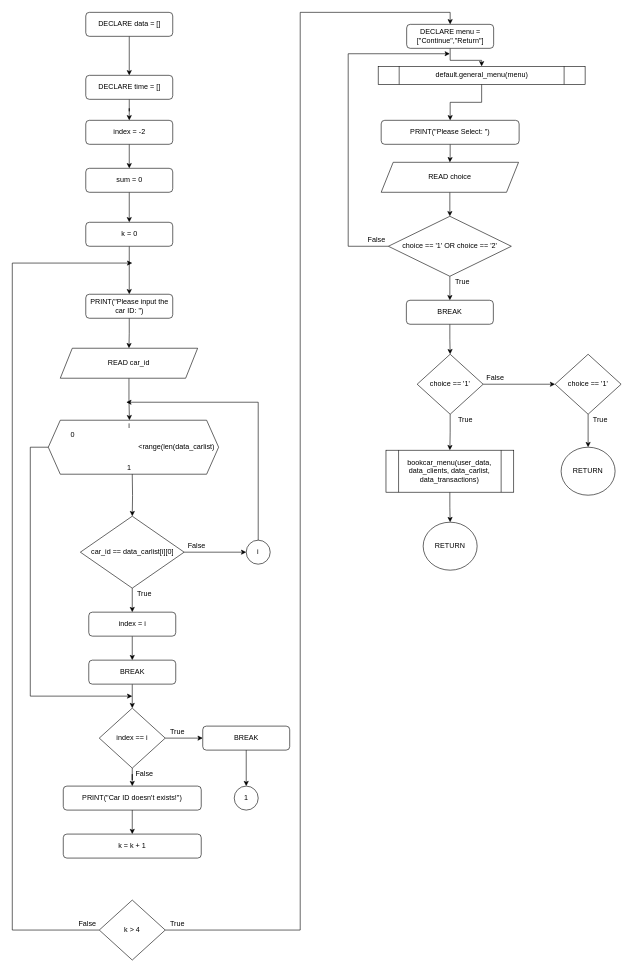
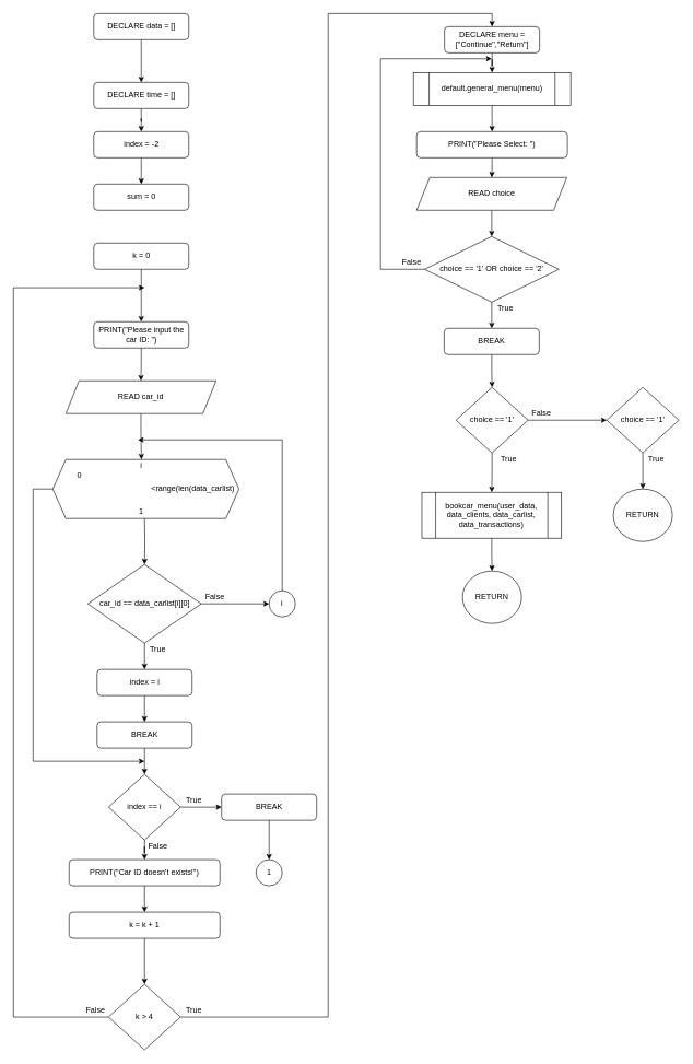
- <mxCell id="50" value="default.general_menu(menu)" style="shape=process;whiteSpace=wrap;html=1;backgroundOutline=1;" vertex="1" parent="1"><mxGeometry x="630" y="110" width="345" height="30" as="geometry" /></mxCell>
+ <mxCell id="50" value="default.general_menu(menu)" style="shape=process;whiteSpace=wrap;html=1;backgroundOutline=1;" vertex="1" parent="1"><mxGeometry x="630" y="110" width="240" height="50" as="geometry" /></mxCell>
- <mxCell id="8" value="" style="edgeStyle=orthogonalEdgeStyle;rounded=0;orthogonalLoop=1;jettySize=auto;html=1;" edge="1" parent="1" source="9" target="11"><mxGeometry relative="1" as="geometry" /></mxCell>
+ <mxCell id="42" value="" style="edgeStyle=orthogonalEdgeStyle;rounded=0;orthogonalLoop=1;jettySize=auto;html=1;" edge="1" parent="1" source="43" target="46"><mxGeometry relative="1" as="geometry" /></mxCell>
